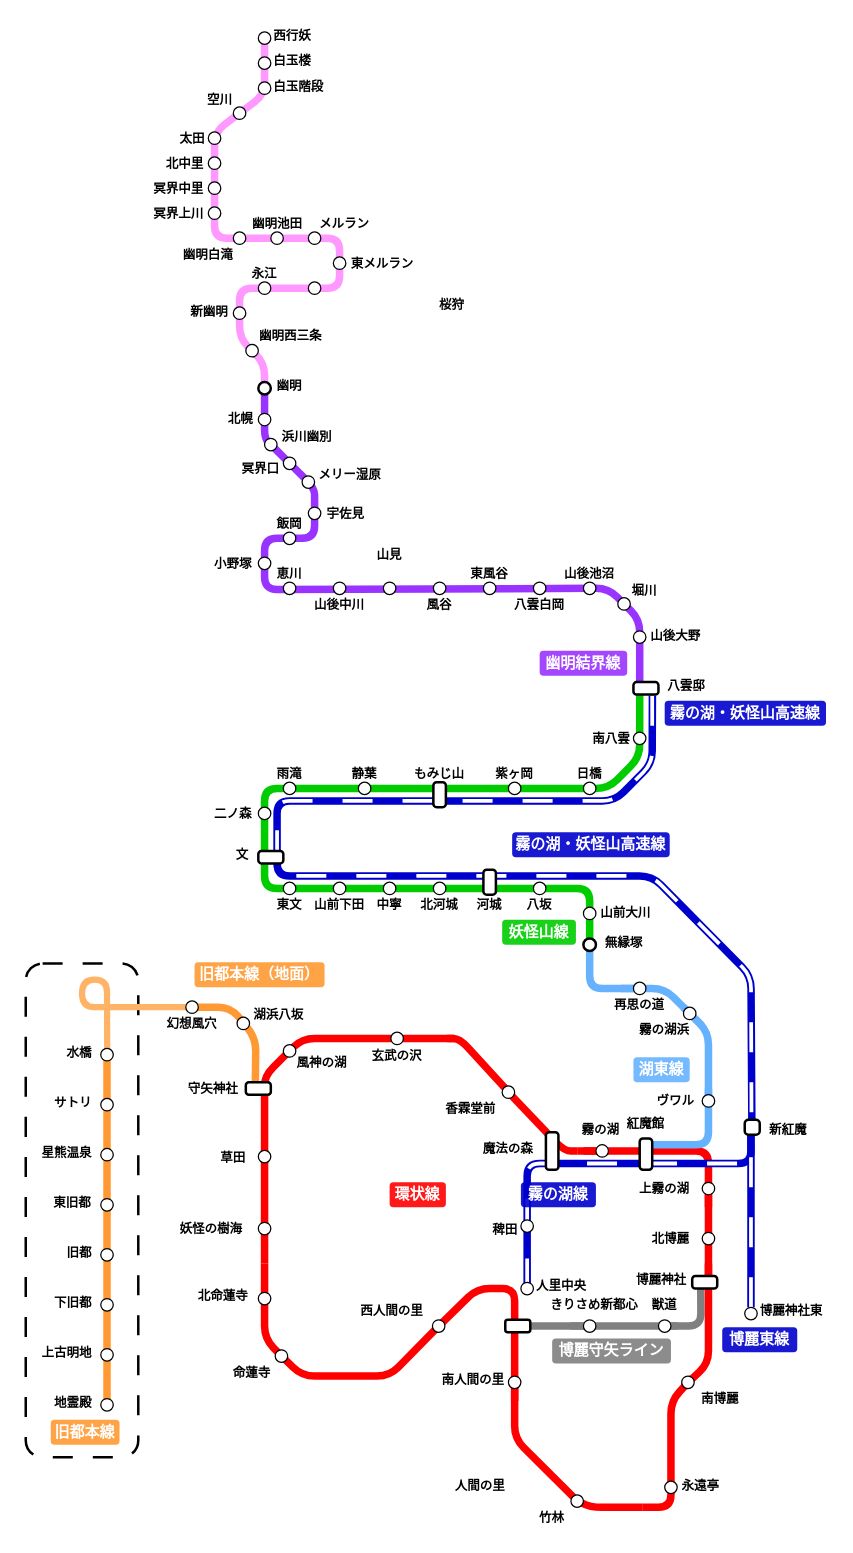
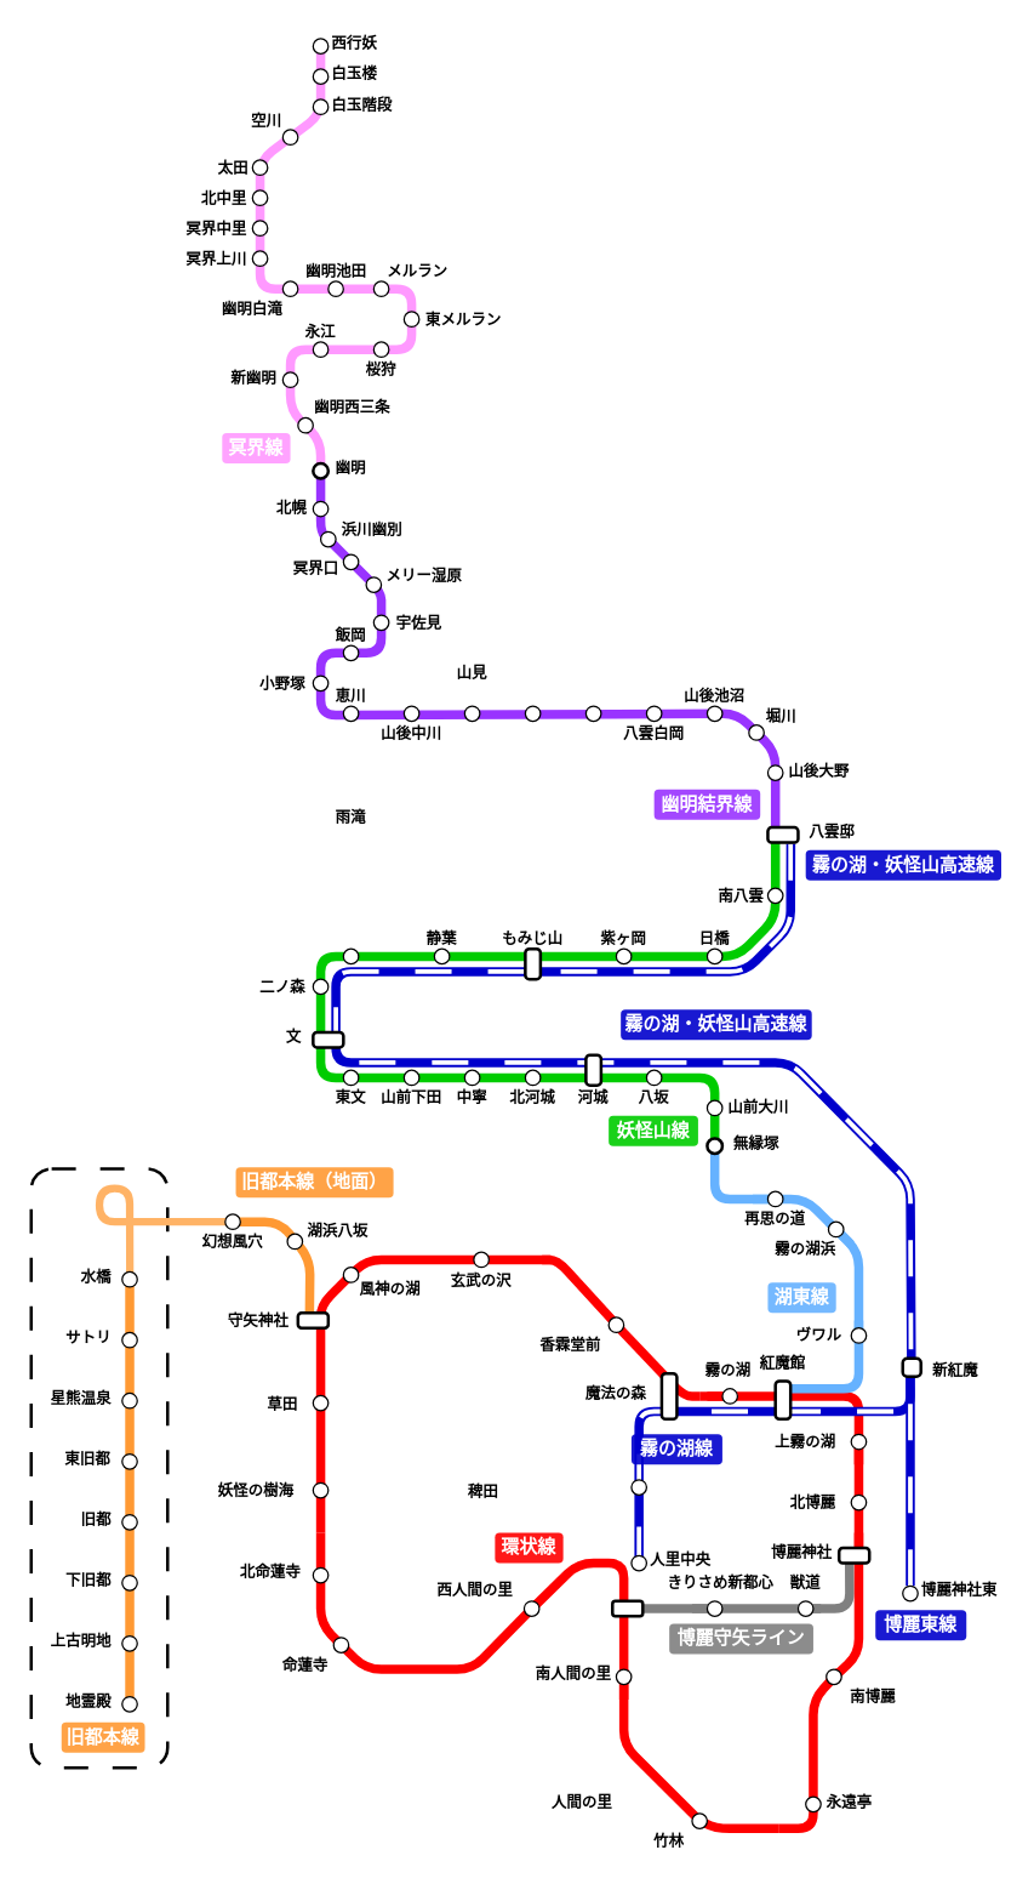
- <mxCell id="162" value="&lt;font style=&quot;font-size: 10px;&quot;&gt;&lt;b&gt;桜狩&lt;/b&gt;&lt;/font&gt;" style="text;html=1;strokeColor=none;fillColor=none;align=center;verticalAlign=middle;whiteSpace=wrap;rounded=0;fontSize=11;fontFamily=Helvetica;fontColor=default;" parent="1" vertex="1"><mxGeometry x="329" y="235" width="64" height="15" as="geometry" /></mxCell>
+ <mxCell id="162" value="&lt;font style=&quot;font-size: 10px;&quot;&gt;&lt;b&gt;桜狩&lt;/b&gt;&lt;/font&gt;" style="text;html=1;strokeColor=none;fillColor=none;align=center;verticalAlign=middle;whiteSpace=wrap;rounded=0;fontSize=11;fontFamily=Helvetica;fontColor=default;" parent="1" vertex="1"><mxGeometry x="219" y="235" width="64" height="15" as="geometry" /></mxCell>
+ <mxCell id="220" value="&lt;font size=&quot;1&quot; color=&quot;#ffffff&quot;&gt;&lt;b style=&quot;font-size: 12px;&quot;&gt;冥界線&lt;/b&gt;&lt;/font&gt;" style="rounded=1;whiteSpace=wrap;html=1;fontFamily=Helvetica;fontSize=11;fontColor=default;strokeColor=none;fillColor=#FF99FF;opacity=90;" parent="1" vertex="1"><mxGeometry x="146" y="285" width="45" height="20" as="geometry" /></mxCell>
- <mxCell id="145" value="&lt;b&gt;&lt;font style=&quot;font-size: 10px;&quot;&gt;東風谷&lt;/font&gt;&lt;/b&gt;" style="text;html=1;strokeColor=none;fillColor=none;align=center;verticalAlign=middle;whiteSpace=wrap;rounded=0;fontSize=11;fontFamily=Helvetica;fontColor=default;" parent="1" vertex="1"><mxGeometry x="366" y="450" width="50" height="15" as="geometry" /></mxCell>
- <mxCell id="146" value="&lt;b&gt;&lt;font style=&quot;font-size: 10px;&quot;&gt;風谷&lt;/font&gt;&lt;/b&gt;" style="text;html=1;strokeColor=none;fillColor=none;align=center;verticalAlign=middle;whiteSpace=wrap;rounded=0;fontSize=11;fontFamily=Helvetica;fontColor=default;" parent="1" vertex="1"><mxGeometry x="326" y="475" width="50" height="15" as="geometry" /></mxCell>
- <mxCell id="135" value="&lt;b&gt;&lt;font style=&quot;font-size: 10px;&quot;&gt;雨滝&lt;/font&gt;&lt;/b&gt;" style="text;html=1;strokeColor=none;fillColor=none;align=center;verticalAlign=middle;whiteSpace=wrap;rounded=0;fontSize=11;fontFamily=Helvetica;fontColor=default;" parent="1" vertex="1"><mxGeometry x="206" y="610" width="50" height="15" as="geometry" /></mxCell>
+ <mxCell id="135" value="&lt;b&gt;&lt;font style=&quot;font-size: 10px;&quot;&gt;雨滝&lt;/font&gt;&lt;/b&gt;" style="text;html=1;strokeColor=none;fillColor=none;align=center;verticalAlign=middle;whiteSpace=wrap;rounded=0;fontSize=11;fontFamily=Helvetica;fontColor=default;" parent="1" vertex="1"><mxGeometry x="206" y="530" width="50" height="15" as="geometry" /></mxCell>
- <mxCell id="35" value="&lt;font style=&quot;font-size: 12px;&quot;&gt;&lt;font style=&quot;font-size: 12px;&quot; color=&quot;#ffffff&quot;&gt;&lt;b style=&quot;&quot;&gt;環状線&lt;/b&gt;&lt;/font&gt;&lt;/font&gt;" style="rounded=1;whiteSpace=wrap;html=1;fontFamily=Helvetica;fontSize=11;fontColor=default;strokeColor=none;fillColor=#FF0000;opacity=90;" parent="1" vertex="1"><mxGeometry x="311" y="945" width="45" height="20" as="geometry" /></mxCell>
+ <mxCell id="35" value="&lt;font style=&quot;font-size: 12px;&quot;&gt;&lt;font style=&quot;font-size: 12px;&quot; color=&quot;#ffffff&quot;&gt;&lt;b style=&quot;&quot;&gt;環状線&lt;/b&gt;&lt;/font&gt;&lt;/font&gt;" style="rounded=1;whiteSpace=wrap;html=1;fontFamily=Helvetica;fontSize=11;fontColor=default;strokeColor=none;fillColor=#FF0000;opacity=90;" parent="1" vertex="1"><mxGeometry x="326" y="1010" width="45" height="20" as="geometry" /></mxCell>
- <mxCell id="211" value="&lt;font style=&quot;font-size: 10px;&quot;&gt;&lt;b&gt;稗田&lt;/b&gt;&lt;/font&gt;" style="text;html=1;strokeColor=none;fillColor=none;align=center;verticalAlign=middle;whiteSpace=wrap;rounded=0;fontSize=11;fontFamily=Helvetica;fontColor=default;" parent="1" vertex="1"><mxGeometry x="391" y="975" width="25" height="15" as="geometry" /></mxCell>
+ <mxCell id="211" value="&lt;font style=&quot;font-size: 10px;&quot;&gt;&lt;b&gt;稗田&lt;/b&gt;&lt;/font&gt;" style="text;html=1;strokeColor=none;fillColor=none;align=center;verticalAlign=middle;whiteSpace=wrap;rounded=0;fontSize=11;fontFamily=Helvetica;fontColor=default;" parent="1" vertex="1"><mxGeometry x="306" y="975" width="25" height="15" as="geometry" /></mxCell>
